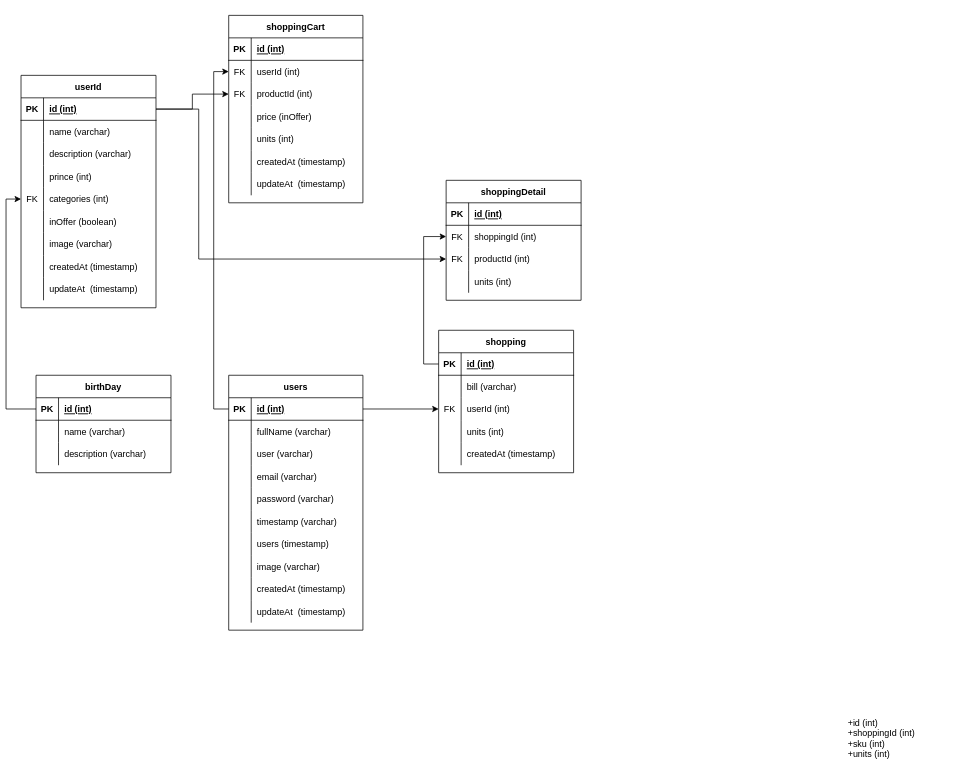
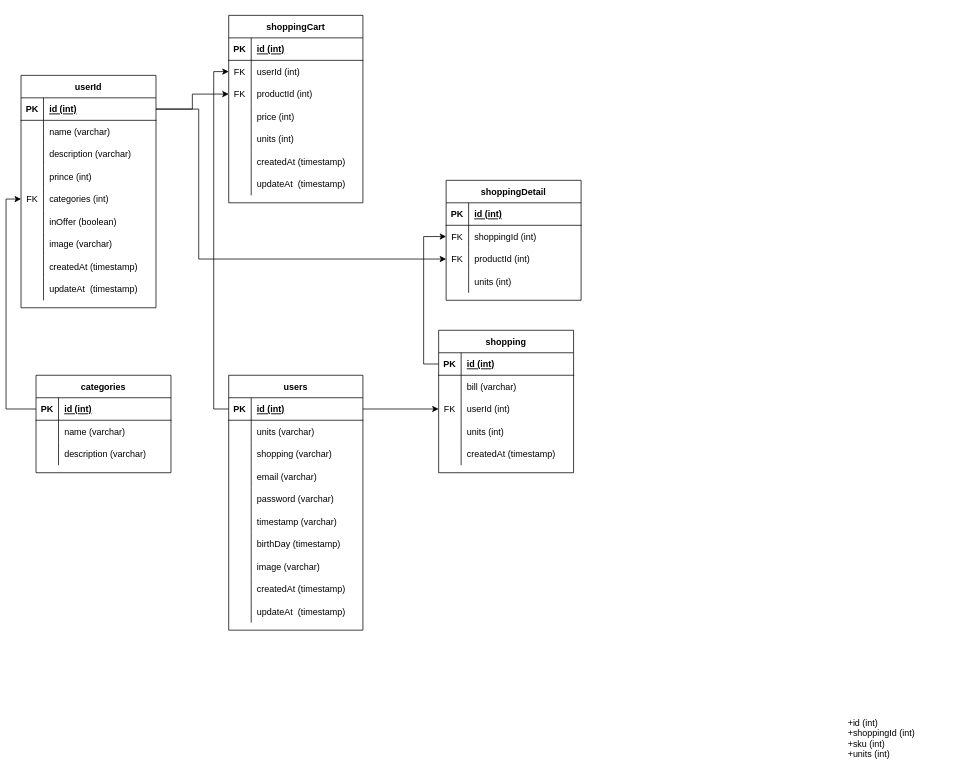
- <mxCell id="85" value="price (inOffer)" style="shape=partialRectangle;connectable=0;fillColor=none;top=0;left=0;bottom=0;right=0;align=left;spacingLeft=6;overflow=hidden;" vertex="1" parent="83"><mxGeometry x="30" width="149" height="30" as="geometry"><mxRectangle width="149" height="30" as="alternateBounds" /></mxGeometry></mxCell>
+ <mxCell id="85" value="price (int)" style="shape=partialRectangle;connectable=0;fillColor=none;top=0;left=0;bottom=0;right=0;align=left;spacingLeft=6;overflow=hidden;" vertex="1" parent="83"><mxGeometry x="30" width="149" height="30" as="geometry"><mxRectangle width="149" height="30" as="alternateBounds" /></mxGeometry></mxCell>
- <mxCell id="61" value="birthDay" style="shape=table;startSize=30;container=1;collapsible=1;childLayout=tableLayout;fixedRows=1;rowLines=0;fontStyle=1;align=center;resizeLast=1;" vertex="1" parent="1"><mxGeometry x="40" y="500" width="180" height="130" as="geometry" /></mxCell>
+ <mxCell id="61" value="categories" style="shape=table;startSize=30;container=1;collapsible=1;childLayout=tableLayout;fixedRows=1;rowLines=0;fontStyle=1;align=center;resizeLast=1;" vertex="1" parent="1"><mxGeometry x="40" y="500" width="180" height="130" as="geometry" /></mxCell>
- <mxCell id="36" value="fullName (varchar)" style="shape=partialRectangle;connectable=0;fillColor=none;top=0;left=0;bottom=0;right=0;align=left;spacingLeft=6;overflow=hidden;" vertex="1" parent="34"><mxGeometry x="30" width="149" height="30" as="geometry"><mxRectangle width="149" height="30" as="alternateBounds" /></mxGeometry></mxCell>
+ <mxCell id="36" value="units (varchar)" style="shape=partialRectangle;connectable=0;fillColor=none;top=0;left=0;bottom=0;right=0;align=left;spacingLeft=6;overflow=hidden;" vertex="1" parent="34"><mxGeometry x="30" width="149" height="30" as="geometry"><mxRectangle width="149" height="30" as="alternateBounds" /></mxGeometry></mxCell>
- <mxCell id="39" value="user (varchar)" style="shape=partialRectangle;connectable=0;fillColor=none;top=0;left=0;bottom=0;right=0;align=left;spacingLeft=6;overflow=hidden;" vertex="1" parent="37"><mxGeometry x="30" width="149" height="30" as="geometry"><mxRectangle width="149" height="30" as="alternateBounds" /></mxGeometry></mxCell>
+ <mxCell id="39" value="shopping (varchar)" style="shape=partialRectangle;connectable=0;fillColor=none;top=0;left=0;bottom=0;right=0;align=left;spacingLeft=6;overflow=hidden;" vertex="1" parent="37"><mxGeometry x="30" width="149" height="30" as="geometry"><mxRectangle width="149" height="30" as="alternateBounds" /></mxGeometry></mxCell>
- <mxCell id="51" value="users (timestamp)" style="shape=partialRectangle;connectable=0;fillColor=none;top=0;left=0;bottom=0;right=0;align=left;spacingLeft=6;overflow=hidden;" vertex="1" parent="49"><mxGeometry x="30" width="149" height="30" as="geometry"><mxRectangle width="149" height="30" as="alternateBounds" /></mxGeometry></mxCell>
+ <mxCell id="51" value="birthDay (timestamp)" style="shape=partialRectangle;connectable=0;fillColor=none;top=0;left=0;bottom=0;right=0;align=left;spacingLeft=6;overflow=hidden;" vertex="1" parent="49"><mxGeometry x="30" width="149" height="30" as="geometry"><mxRectangle width="149" height="30" as="alternateBounds" /></mxGeometry></mxCell>
